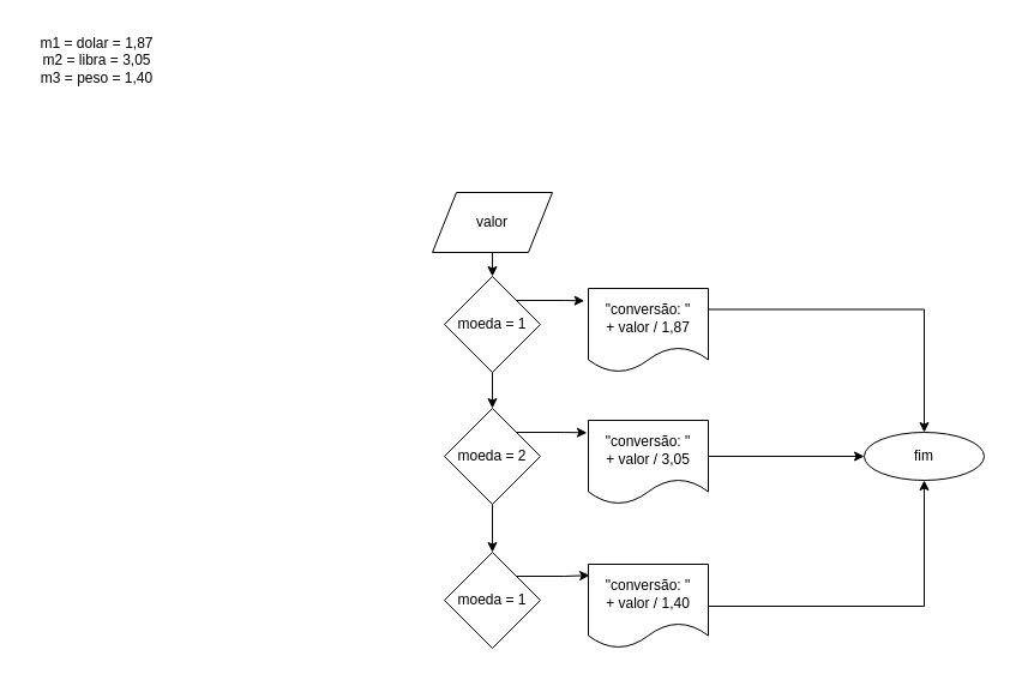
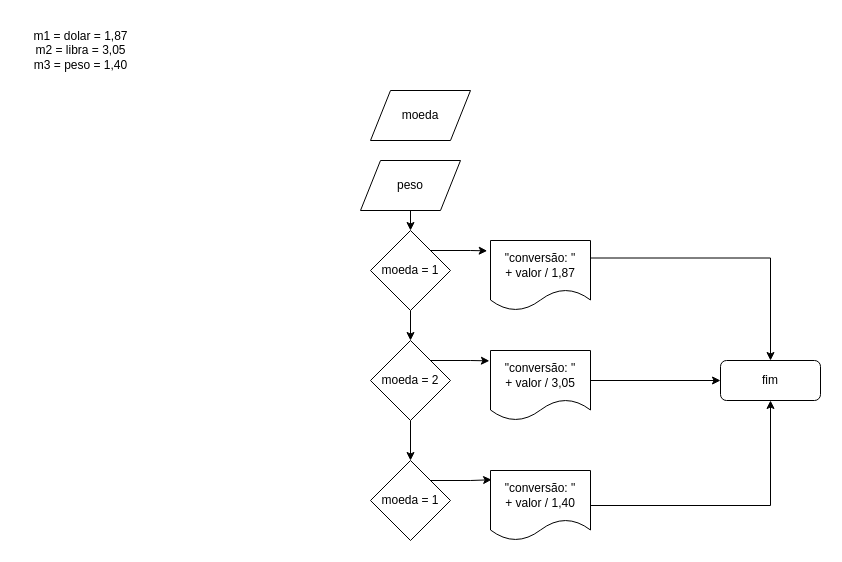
+ <mxCell id="2" value="moeda" style="shape=parallelogram;perimeter=parallelogramPerimeter;whiteSpace=wrap;html=1;fixedSize=1;labelBackgroundColor=none;" vertex="1" parent="1"><mxGeometry x="370" y="90" width="100" height="50" as="geometry" /></mxCell>
- <mxCell id="7" value="valor" style="shape=parallelogram;perimeter=parallelogramPerimeter;whiteSpace=wrap;html=1;fixedSize=1;labelBackgroundColor=none;" vertex="1" parent="1"><mxGeometry x="360" y="160" width="100" height="50" as="geometry" /></mxCell>
+ <mxCell id="7" value="peso" style="shape=parallelogram;perimeter=parallelogramPerimeter;whiteSpace=wrap;html=1;fixedSize=1;labelBackgroundColor=none;" vertex="1" parent="1"><mxGeometry x="360" y="160" width="100" height="50" as="geometry" /></mxCell>
- <mxCell id="17" value="fim" style="ellipse;whiteSpace=wrap;html=1;labelBackgroundColor=none;" vertex="1" parent="1"><mxGeometry x="720" y="360" width="100" height="40" as="geometry" /></mxCell>
+ <mxCell id="17" value="fim" style="rounded=1;whiteSpace=wrap;html=1;labelBackgroundColor=none;" vertex="1" parent="1"><mxGeometry x="720" y="360" width="100" height="40" as="geometry" /></mxCell>
